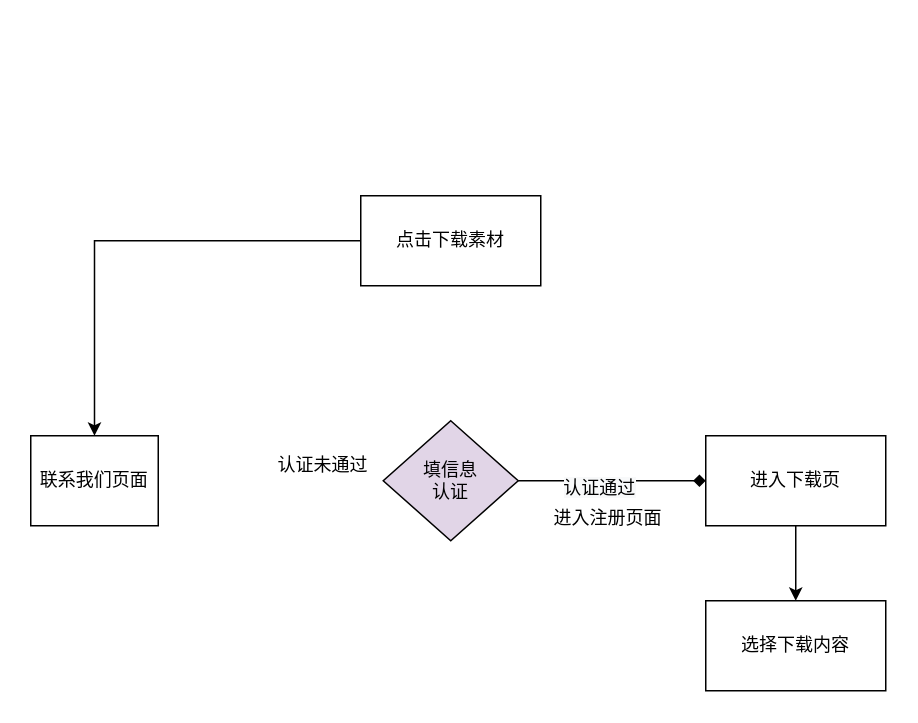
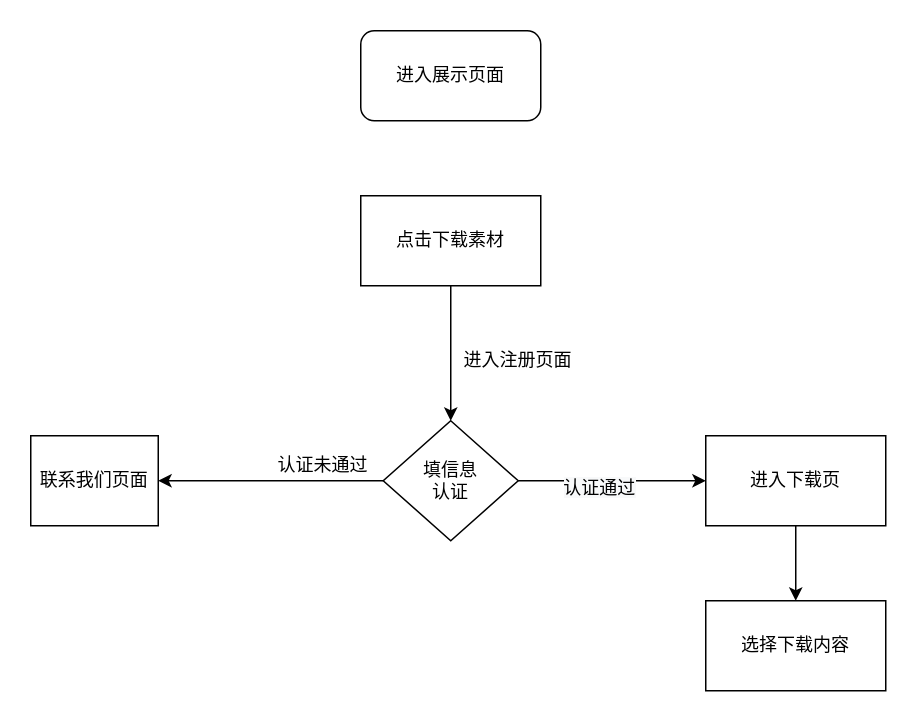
+ <mxCell id="2" value="&lt;font style=&quot;vertical-align: inherit&quot;&gt;&lt;font style=&quot;vertical-align: inherit&quot;&gt;进入展示页面&lt;/font&gt;&lt;/font&gt;" style="rounded=1;whiteSpace=wrap;html=1;" vertex="1" parent="1"><mxGeometry x="240" y="20" width="120" height="60" as="geometry" /></mxCell>
- <mxCell id="3" style="edgeStyle=orthogonalEdgeStyle;rounded=0;orthogonalLoop=1;jettySize=auto;html=1;" edge="1" parent="1" source="4" target="11"><mxGeometry relative="1" as="geometry"><mxPoint x="300" y="244" as="targetPoint" /></mxGeometry></mxCell>
+ <mxCell id="3" style="edgeStyle=orthogonalEdgeStyle;rounded=0;orthogonalLoop=1;jettySize=auto;html=1;entryX=0.5;entryY=0;entryDx=0;entryDy=0;" edge="1" parent="1" source="4" target="8"><mxGeometry relative="1" as="geometry"><mxPoint x="300" y="244" as="targetPoint" /></mxGeometry></mxCell>
+ <mxCell id="7" style="edgeStyle=orthogonalEdgeStyle;rounded=0;orthogonalLoop=1;jettySize=auto;html=1;entryX=1;entryY=0.5;entryDx=0;entryDy=0;" edge="1" parent="1" source="8" target="11"><mxGeometry relative="1" as="geometry" /></mxCell>
- <mxCell id="8" value="&lt;font style=&quot;vertical-align: inherit&quot;&gt;&lt;font style=&quot;vertical-align: inherit&quot;&gt;填信息&lt;br&gt;认证&lt;br&gt;&lt;/font&gt;&lt;/font&gt;" style="rhombus;whiteSpace=wrap;html=1;fillColor=#e1d5e7;" vertex="1" parent="1"><mxGeometry x="255" y="280" width="90" height="80" as="geometry" /></mxCell>
+ <mxCell id="8" value="&lt;font style=&quot;vertical-align: inherit&quot;&gt;&lt;font style=&quot;vertical-align: inherit&quot;&gt;填信息&lt;br&gt;认证&lt;br&gt;&lt;/font&gt;&lt;/font&gt;" style="rhombus;whiteSpace=wrap;html=1;" vertex="1" parent="1"><mxGeometry x="255" y="280" width="90" height="80" as="geometry" /></mxCell>
- <mxCell id="5" style="edgeStyle=orthogonalEdgeStyle;rounded=0;orthogonalLoop=1;jettySize=auto;html=1;entryX=0;entryY=0.5;entryDx=0;entryDy=0;endArrow=diamond;" edge="1" parent="1" source="8" target="10"><mxGeometry relative="1" as="geometry" /></mxCell>
+ <mxCell id="5" style="edgeStyle=orthogonalEdgeStyle;rounded=0;orthogonalLoop=1;jettySize=auto;html=1;entryX=0;entryY=0.5;entryDx=0;entryDy=0;" edge="1" parent="1" source="8" target="10"><mxGeometry relative="1" as="geometry" /></mxCell>
- <mxCell id="12" value="&lt;font style=&quot;vertical-align: inherit&quot;&gt;&lt;font style=&quot;vertical-align: inherit&quot;&gt;&lt;font style=&quot;vertical-align: inherit&quot;&gt;&lt;font style=&quot;vertical-align: inherit&quot;&gt;进入注册页面&lt;/font&gt;&lt;/font&gt;&lt;/font&gt;&lt;/font&gt;" style="text;html=1;strokeColor=none;fillColor=none;align=center;verticalAlign=middle;whiteSpace=wrap;rounded=0;" vertex="1" parent="1"><mxGeometry x="360" y="335" width="90" height="20" as="geometry" /></mxCell>
+ <mxCell id="12" value="&lt;font style=&quot;vertical-align: inherit&quot;&gt;&lt;font style=&quot;vertical-align: inherit&quot;&gt;&lt;font style=&quot;vertical-align: inherit&quot;&gt;&lt;font style=&quot;vertical-align: inherit&quot;&gt;进入注册页面&lt;/font&gt;&lt;/font&gt;&lt;/font&gt;&lt;/font&gt;" style="text;html=1;strokeColor=none;fillColor=none;align=center;verticalAlign=middle;whiteSpace=wrap;rounded=0;" vertex="1" parent="1"><mxGeometry x="300" y="230" width="90" height="20" as="geometry" /></mxCell>
